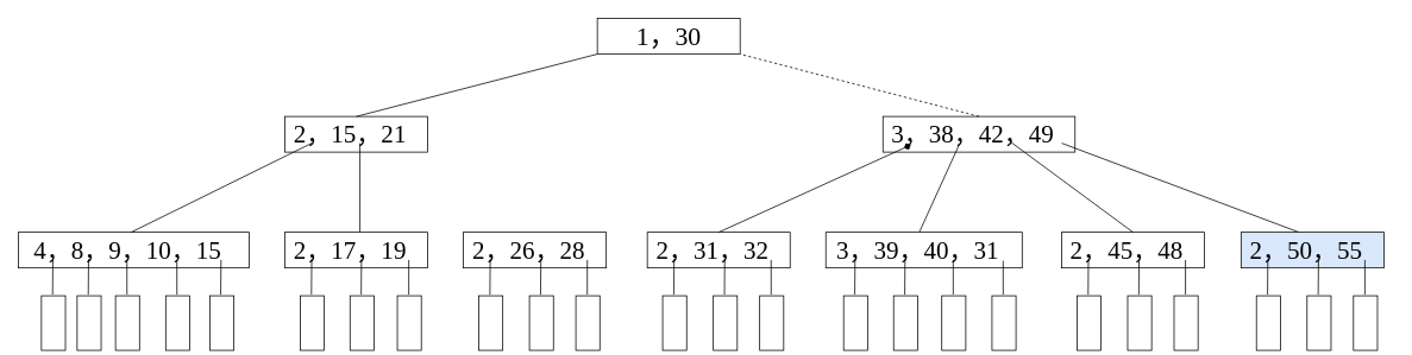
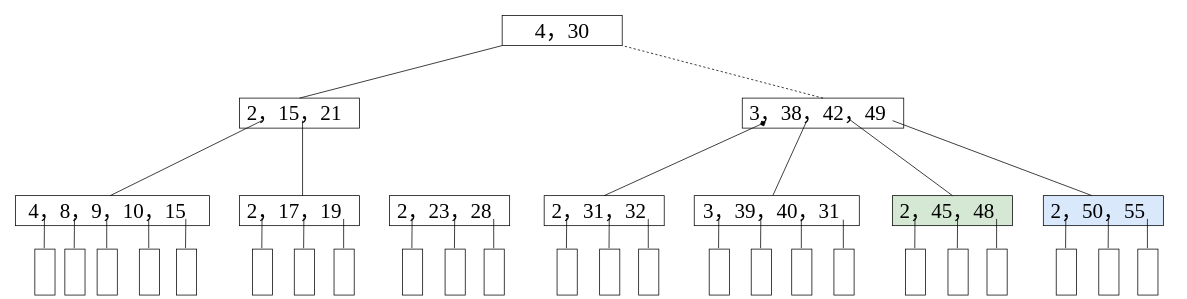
- <mxCell id="49" value="&lt;font face=&quot;Times New Roman&quot;&gt;&lt;span style=&quot;font-size: 29px;&quot;&gt;1，30&lt;/span&gt;&lt;/font&gt;" style="rounded=0;whiteSpace=wrap;html=1;align=center;" vertex="1" parent="1"><mxGeometry x="668.75" y="20" width="160" height="40" as="geometry" /></mxCell>
+ <mxCell id="49" value="&lt;font face=&quot;Times New Roman&quot;&gt;&lt;span style=&quot;font-size: 29px;&quot;&gt;4，30&lt;/span&gt;&lt;/font&gt;" style="rounded=0;whiteSpace=wrap;html=1;align=center;" vertex="1" parent="1"><mxGeometry x="668.75" y="20" width="160" height="40" as="geometry" /></mxCell>
- <mxCell id="20" value="&lt;font face=&quot;Times New Roman&quot;&gt;&lt;span style=&quot;font-size: 28px;&quot;&gt;2，26，28&amp;nbsp;&amp;nbsp;&lt;/span&gt;&lt;/font&gt;" style="rounded=0;whiteSpace=wrap;html=1;align=center;" vertex="1" parent="1"><mxGeometry x="518.75" y="260" width="160" height="40" as="geometry" /></mxCell>
+ <mxCell id="20" value="&lt;font face=&quot;Times New Roman&quot;&gt;&lt;span style=&quot;font-size: 28px;&quot;&gt;2，23，28&amp;nbsp;&amp;nbsp;&lt;/span&gt;&lt;/font&gt;" style="rounded=0;whiteSpace=wrap;html=1;align=center;" vertex="1" parent="1"><mxGeometry x="518.75" y="260" width="160" height="40" as="geometry" /></mxCell>
- <mxCell id="52" value="&lt;font face=&quot;Times New Roman&quot;&gt;&lt;span style=&quot;font-size: 28px;&quot;&gt;2，45，48&amp;nbsp;&amp;nbsp;&lt;/span&gt;&lt;/font&gt;" style="rounded=0;whiteSpace=wrap;html=1;align=center;" vertex="1" parent="1"><mxGeometry x="1189" y="260" width="160" height="40" as="geometry" /></mxCell>
+ <mxCell id="52" value="&lt;font face=&quot;Times New Roman&quot;&gt;&lt;span style=&quot;font-size: 28px;&quot;&gt;2，45，48&amp;nbsp;&amp;nbsp;&lt;/span&gt;&lt;/font&gt;" style="rounded=0;whiteSpace=wrap;html=1;align=center;fillColor=#d5e8d4;" vertex="1" parent="1"><mxGeometry x="1189" y="260" width="160" height="40" as="geometry" /></mxCell>
